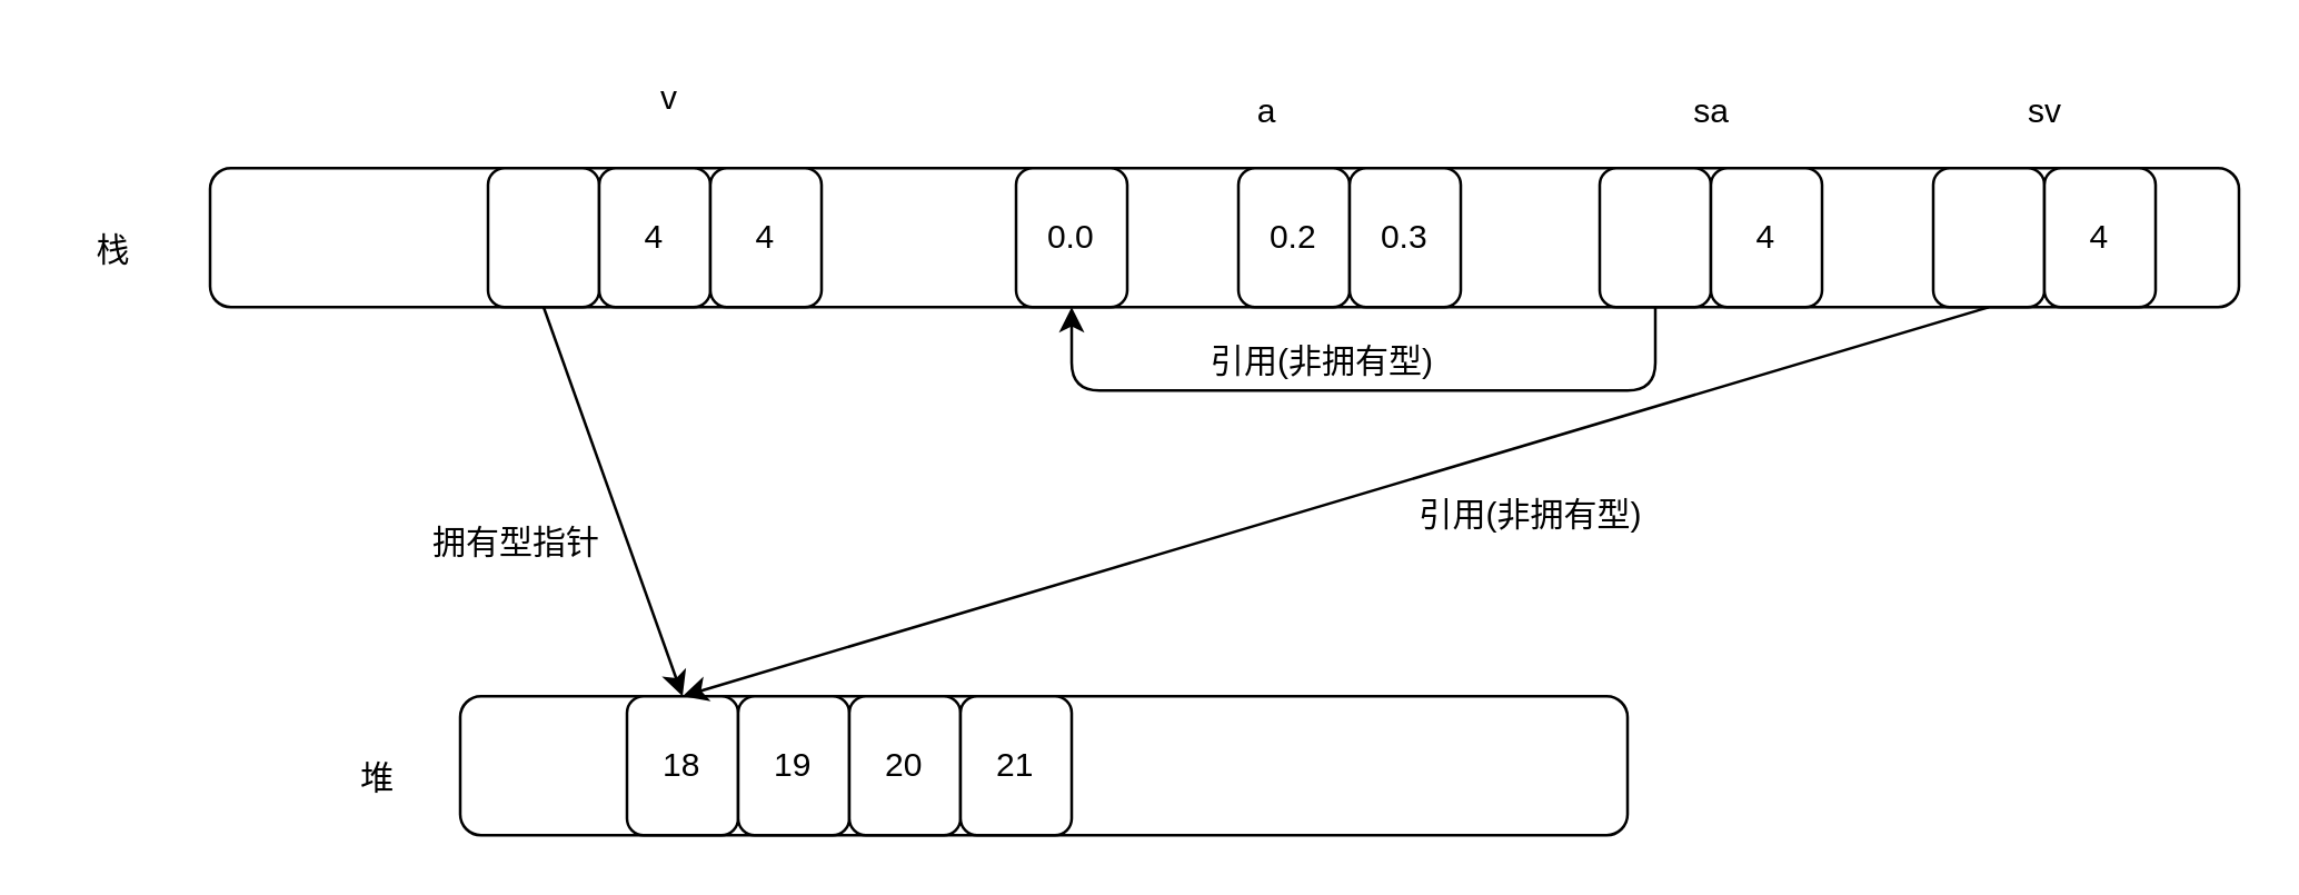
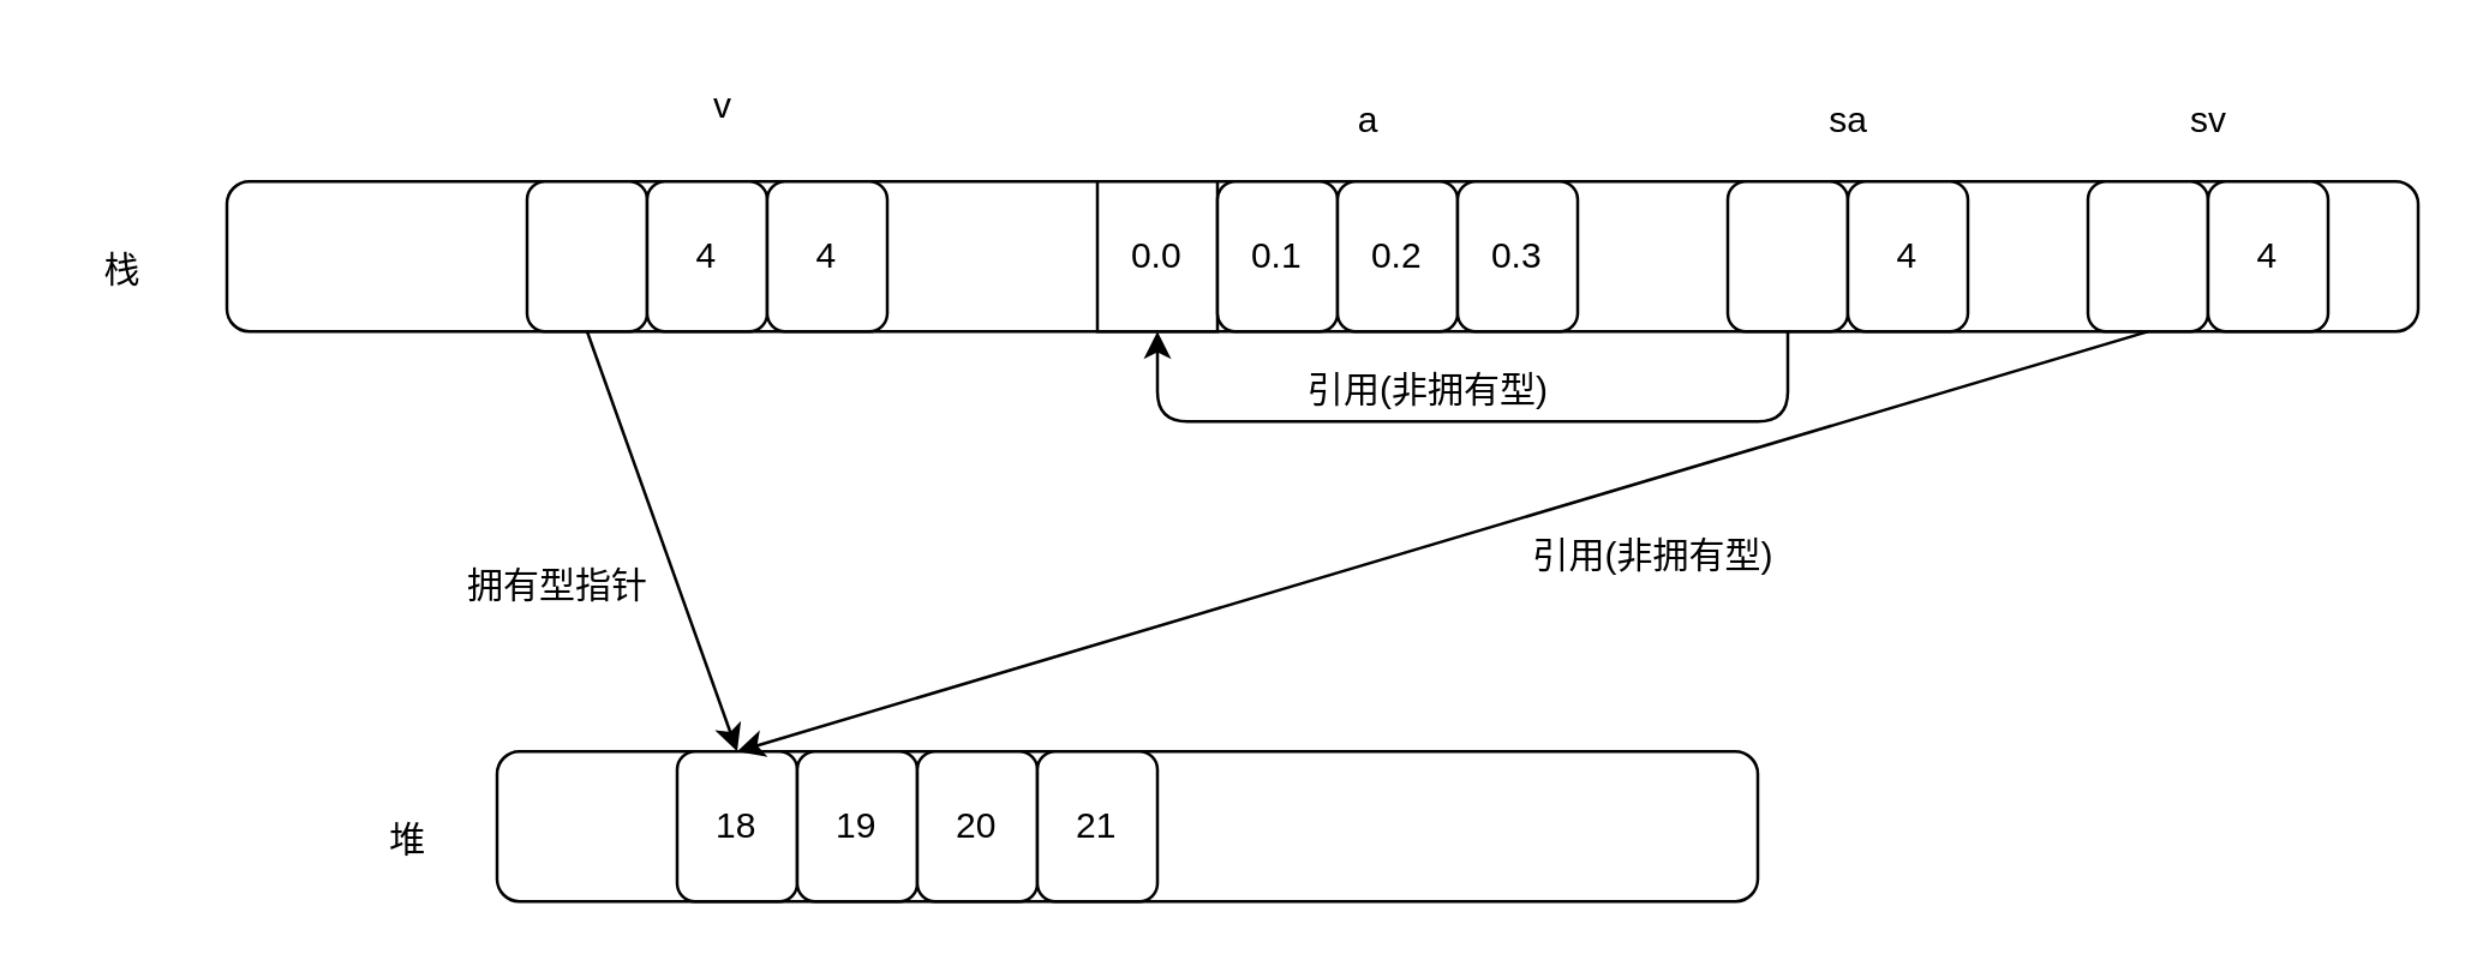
- <mxCell id="14" value="0.0" style="rounded=1;whiteSpace=wrap;html=1;" parent="1" vertex="1"><mxGeometry x="365" y="60" width="40" height="50" as="geometry" /></mxCell>
+ <mxCell id="14" value="0.0" style="whiteSpace=wrap;html=1;rounded=0;" parent="1" vertex="1"><mxGeometry x="365" y="60" width="40" height="50" as="geometry" /></mxCell>
+ <mxCell id="15" value="0.1" style="rounded=1;whiteSpace=wrap;html=1;" parent="1" vertex="1"><mxGeometry x="405" y="60" width="40" height="50" as="geometry" /></mxCell>
